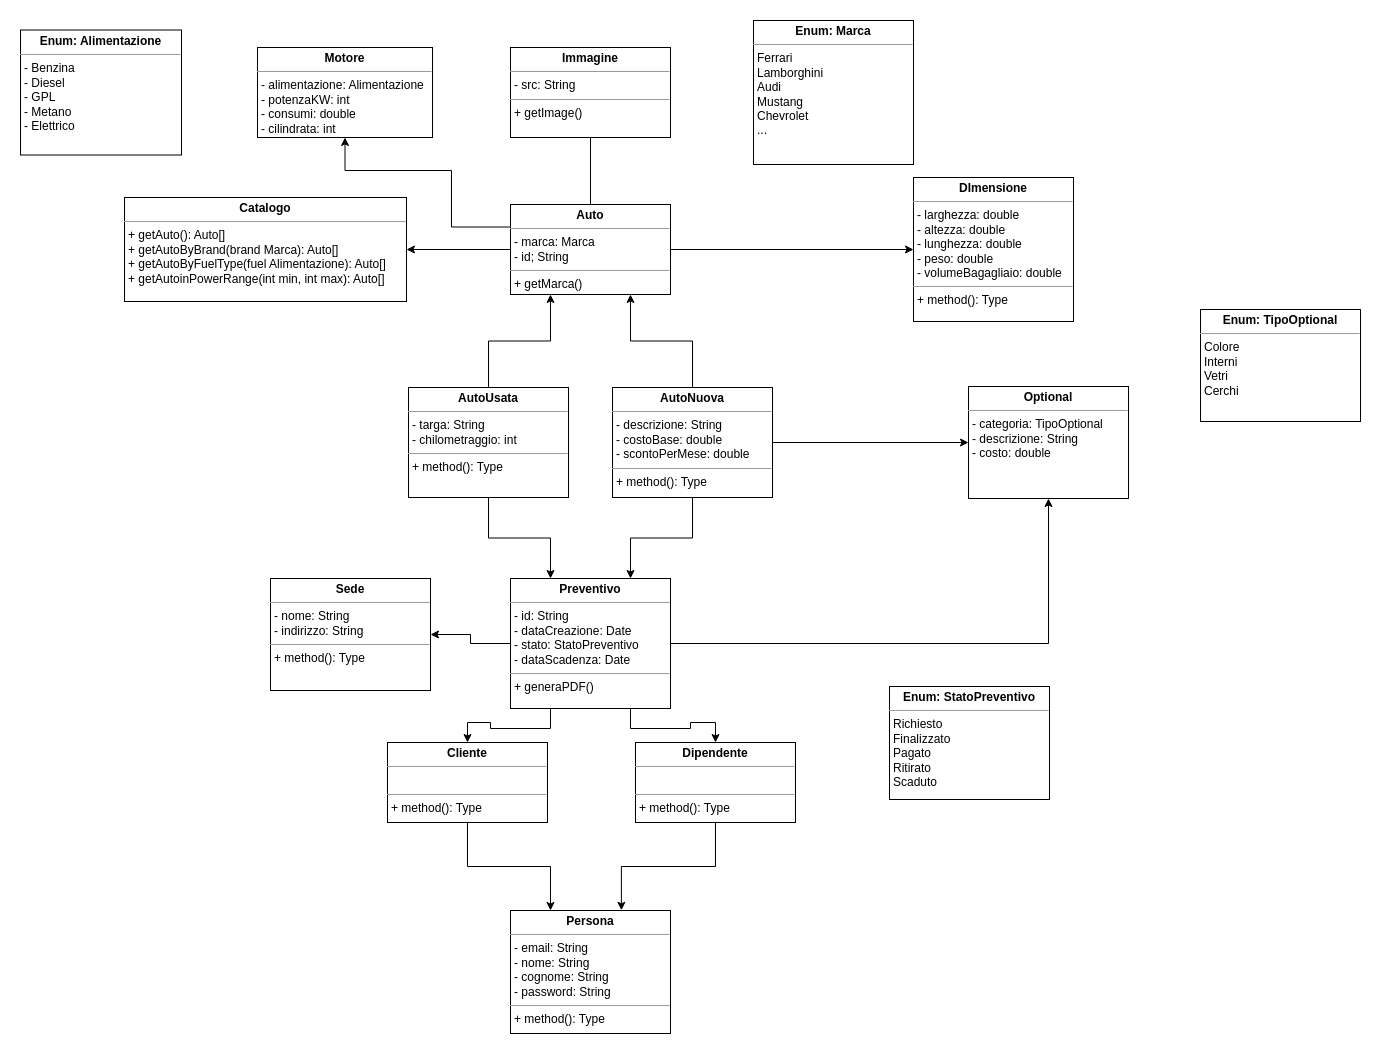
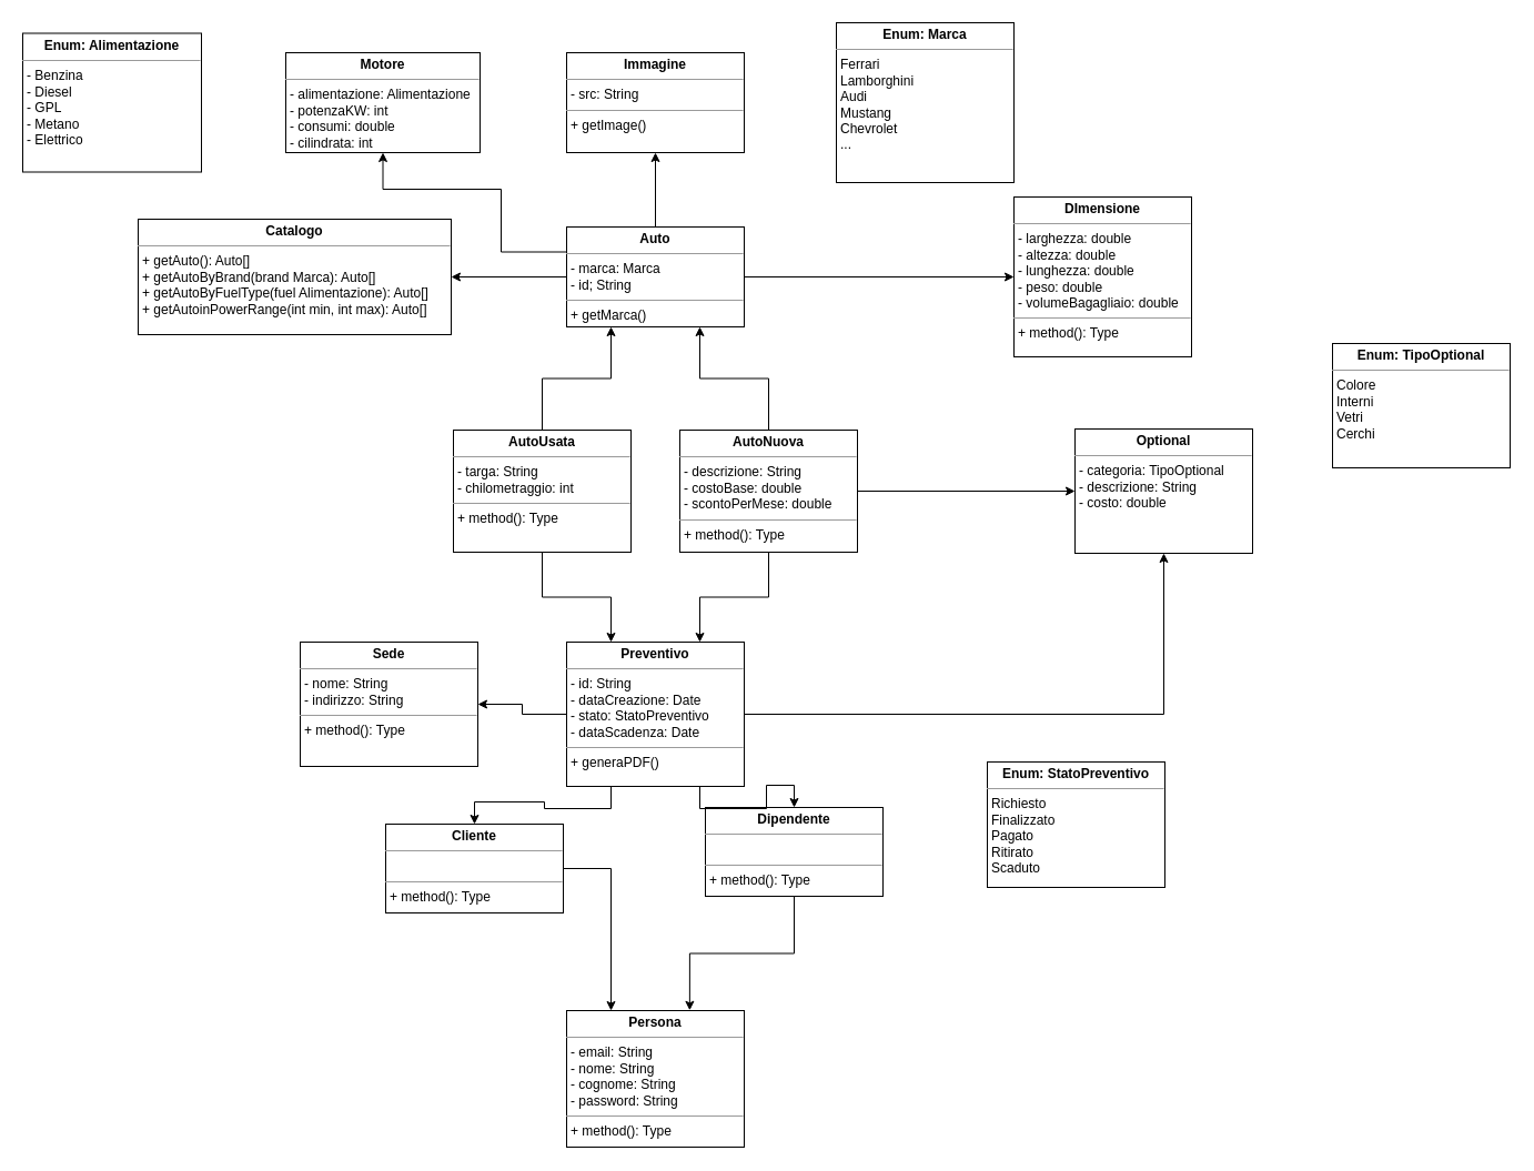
- <mxCell id="6" value="" style="edgeStyle=orthogonalEdgeStyle;rounded=0;orthogonalLoop=1;jettySize=auto;html=1;strokeColor=#000000;endArrow=none;" parent="1" source="8" target="30" edge="1"><mxGeometry relative="1" as="geometry" /></mxCell>
+ <mxCell id="6" value="" style="edgeStyle=orthogonalEdgeStyle;rounded=0;orthogonalLoop=1;jettySize=auto;html=1;strokeColor=#000000;" parent="1" source="8" target="30" edge="1"><mxGeometry relative="1" as="geometry" /></mxCell>
- <mxCell id="22" value="&lt;p style=&quot;margin:0px;margin-top:4px;text-align:center;&quot;&gt;&lt;b&gt;Cliente&lt;/b&gt;&lt;/p&gt;&lt;hr size=&quot;1&quot;&gt;&lt;p style=&quot;margin:0px;margin-left:4px;&quot;&gt;&lt;br&gt;&lt;/p&gt;&lt;hr size=&quot;1&quot;&gt;&lt;p style=&quot;margin:0px;margin-left:4px;&quot;&gt;+ method(): Type&lt;/p&gt;" style="verticalAlign=top;align=left;overflow=fill;fontSize=12;fontFamily=Helvetica;html=1;labelBackgroundColor=none;labelBorderColor=none;fillStyle=auto;strokeColor=#000000;fontColor=#000000;fillColor=none;gradientColor=none;" parent="1" vertex="1"><mxGeometry x="387" y="742" width="160" height="80" as="geometry" /></mxCell>
+ <mxCell id="22" value="&lt;p style=&quot;margin:0px;margin-top:4px;text-align:center;&quot;&gt;&lt;b&gt;Cliente&lt;/b&gt;&lt;/p&gt;&lt;hr size=&quot;1&quot;&gt;&lt;p style=&quot;margin:0px;margin-left:4px;&quot;&gt;&lt;br&gt;&lt;/p&gt;&lt;hr size=&quot;1&quot;&gt;&lt;p style=&quot;margin:0px;margin-left:4px;&quot;&gt;+ method(): Type&lt;/p&gt;" style="verticalAlign=top;align=left;overflow=fill;fontSize=12;fontFamily=Helvetica;html=1;labelBackgroundColor=none;labelBorderColor=none;fillStyle=auto;strokeColor=#000000;fontColor=#000000;fillColor=none;gradientColor=none;" parent="1" vertex="1"><mxGeometry x="347" y="742" width="160" height="80" as="geometry" /></mxCell>
- <mxCell id="25" value="&lt;p style=&quot;margin:0px;margin-top:4px;text-align:center;&quot;&gt;&lt;b&gt;Dipendente&lt;/b&gt;&lt;/p&gt;&lt;hr size=&quot;1&quot;&gt;&lt;p style=&quot;margin:0px;margin-left:4px;&quot;&gt;&lt;br&gt;&lt;/p&gt;&lt;hr size=&quot;1&quot;&gt;&lt;p style=&quot;margin:0px;margin-left:4px;&quot;&gt;+ method(): Type&lt;/p&gt;" style="verticalAlign=top;align=left;overflow=fill;fontSize=12;fontFamily=Helvetica;html=1;labelBackgroundColor=none;labelBorderColor=none;fillStyle=auto;strokeColor=#000000;fontColor=#000000;fillColor=none;gradientColor=none;" parent="1" vertex="1"><mxGeometry x="635" y="742" width="160" height="80" as="geometry" /></mxCell>
+ <mxCell id="25" value="&lt;p style=&quot;margin:0px;margin-top:4px;text-align:center;&quot;&gt;&lt;b&gt;Dipendente&lt;/b&gt;&lt;/p&gt;&lt;hr size=&quot;1&quot;&gt;&lt;p style=&quot;margin:0px;margin-left:4px;&quot;&gt;&lt;br&gt;&lt;/p&gt;&lt;hr size=&quot;1&quot;&gt;&lt;p style=&quot;margin:0px;margin-left:4px;&quot;&gt;+ method(): Type&lt;/p&gt;" style="verticalAlign=top;align=left;overflow=fill;fontSize=12;fontFamily=Helvetica;html=1;labelBackgroundColor=none;labelBorderColor=none;fillStyle=auto;strokeColor=#000000;fontColor=#000000;fillColor=none;gradientColor=none;" parent="1" vertex="1"><mxGeometry x="635" y="727" width="160" height="80" as="geometry" /></mxCell>
